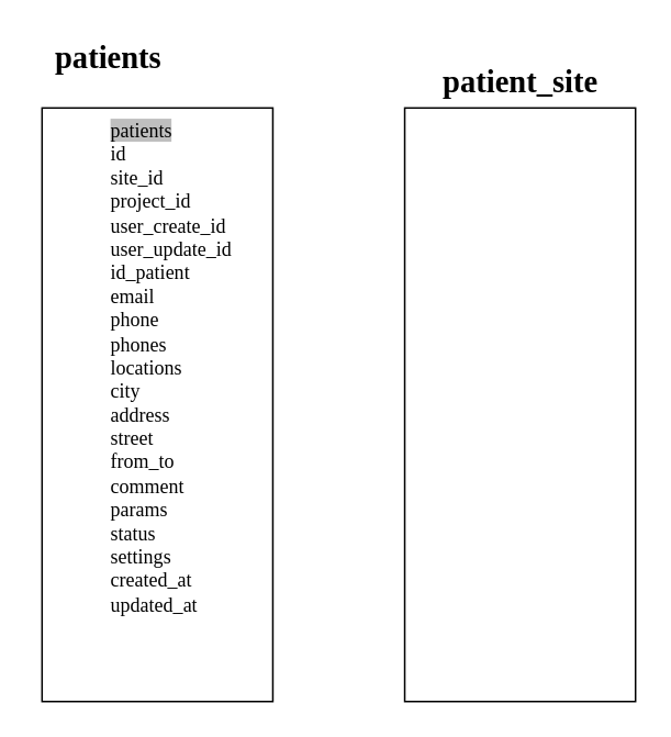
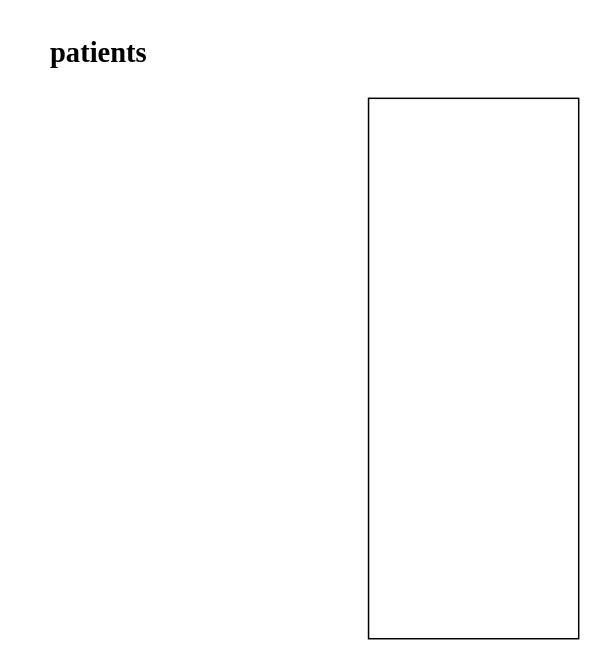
- <mxCell id="5" value="&lt;div&gt;patient_site&lt;/div&gt;" style="text;strokeColor=none;fillColor=none;html=1;fontSize=19;fontStyle=1;verticalAlign=middle;align=center;fontFamily=Verdana;" vertex="1" parent="1"><mxGeometry x="260" y="35" width="110" height="30" as="geometry" /></mxCell>
- <mxCell id="2" value="&lt;blockquote style=&quot;margin: 0 0 0 40px; border: none; padding: 0px;&quot;&gt;&lt;span style=&quot;background-color: rgb(191, 191, 191);&quot;&gt;patients&lt;br&gt;&lt;/span&gt;&lt;/blockquote&gt;&lt;blockquote style=&quot;margin: 0 0 0 40px; border: none; padding: 0px;&quot;&gt;&lt;span style=&quot;background-color: initial;&quot;&gt;id&lt;/span&gt;&lt;/blockquote&gt;&lt;blockquote style=&quot;margin: 0 0 0 40px; border: none; padding: 0px;&quot;&gt;&lt;span style=&quot;background-color: initial;&quot;&gt;site_id&lt;br&gt;&lt;/span&gt;&lt;span style=&quot;background-color: initial;&quot;&gt;project_id&lt;br&gt;&lt;/span&gt;&lt;span style=&quot;background-color: initial;&quot;&gt;user_create_id&lt;br&gt;&lt;/span&gt;&lt;span style=&quot;background-color: initial;&quot;&gt;user_update_id&lt;br&gt;&lt;/span&gt;&lt;span style=&quot;background-color: initial;&quot;&gt;id_patient&amp;nbsp;&lt;br&gt;&lt;/span&gt;&lt;span style=&quot;background-color: initial;&quot;&gt;email&lt;br&gt;&lt;/span&gt;&lt;span style=&quot;background-color: initial;&quot;&gt;phone&lt;br&gt;&lt;/span&gt;&lt;span style=&quot;background-color: initial;&quot;&gt;phones&lt;br&gt;&lt;/span&gt;&lt;span style=&quot;background-color: initial;&quot;&gt;locations&lt;br&gt;&lt;/span&gt;&lt;span style=&quot;background-color: initial;&quot;&gt;city&lt;br&gt;&lt;/span&gt;&lt;span style=&quot;background-color: initial;&quot;&gt;address&lt;br&gt;&lt;/span&gt;&lt;span style=&quot;background-color: initial;&quot;&gt;street&lt;br&gt;&lt;/span&gt;&lt;span style=&quot;background-color: initial;&quot;&gt;from_to&lt;br&gt;&lt;/span&gt;&lt;span style=&quot;background-color: initial;&quot;&gt;comment&lt;br&gt;&lt;/span&gt;&lt;span style=&quot;background-color: initial;&quot;&gt;params&lt;br&gt;&lt;/span&gt;&lt;span style=&quot;background-color: initial;&quot;&gt;status&lt;br&gt;&lt;/span&gt;&lt;span style=&quot;background-color: initial;&quot;&gt;settings&lt;br&gt;&lt;/span&gt;&lt;span style=&quot;background-color: initial;&quot;&gt;created_at&lt;/span&gt;&lt;div style=&quot;font-size: 12px;&quot;&gt;&lt;div style=&quot;font-size: 12px;&quot;&gt;&lt;font style=&quot;font-size: 12px;&quot;&gt;updated_at&lt;/font&gt;&lt;/div&gt;&lt;/div&gt;&lt;/blockquote&gt;" style="rounded=0;whiteSpace=wrap;html=1;align=left;spacingLeft=0;verticalAlign=top;fontSize=12;fontFamily=Verdana;spacing=2;horizontal=1;" vertex="1" parent="1"><mxGeometry x="25" y="65" width="140" height="360" as="geometry" /></mxCell>
